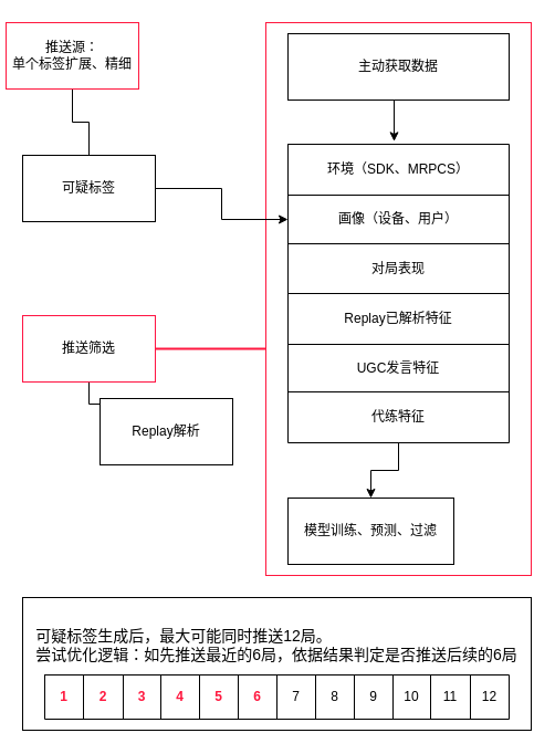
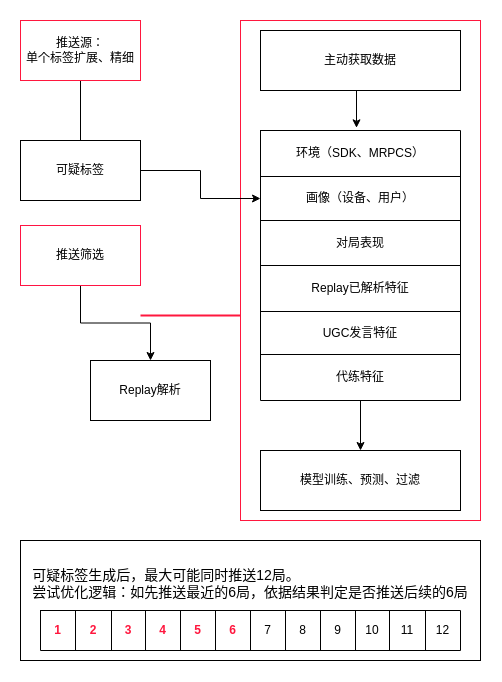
- <mxCell id="23" value="推送源：&lt;br&gt;单个标签扩展、精细" style="rounded=0;whiteSpace=wrap;html=1;strokeColor=#FF173E;" vertex="1" parent="1"><mxGeometry x="5" y="20" width="120" height="60" as="geometry" /></mxCell>
+ <mxCell id="23" value="推送源：&lt;br&gt;单个标签扩展、精细" style="rounded=0;whiteSpace=wrap;html=1;strokeColor=#FF173E;" vertex="1" parent="1"><mxGeometry x="20" y="20" width="120" height="60" as="geometry" /></mxCell>
- <mxCell id="7" value="推送筛选" style="rounded=0;whiteSpace=wrap;html=1;strokeColor=#FF1443;" vertex="1" parent="1"><mxGeometry x="20" y="285" width="120" height="60" as="geometry" /></mxCell>
+ <mxCell id="7" value="推送筛选" style="rounded=0;whiteSpace=wrap;html=1;strokeColor=#FF1443;" vertex="1" parent="1"><mxGeometry x="20" y="225" width="120" height="60" as="geometry" /></mxCell>
- <mxCell id="27" value="模型训练、预测、过滤" style="whiteSpace=wrap;html=1;startSize=0;" vertex="1" parent="1"><mxGeometry x="260" y="450" width="150" height="60" as="geometry" /></mxCell>
+ <mxCell id="27" value="模型训练、预测、过滤" style="whiteSpace=wrap;html=1;startSize=0;" vertex="1" parent="1"><mxGeometry x="260" y="450" width="200" height="60" as="geometry" /></mxCell>
